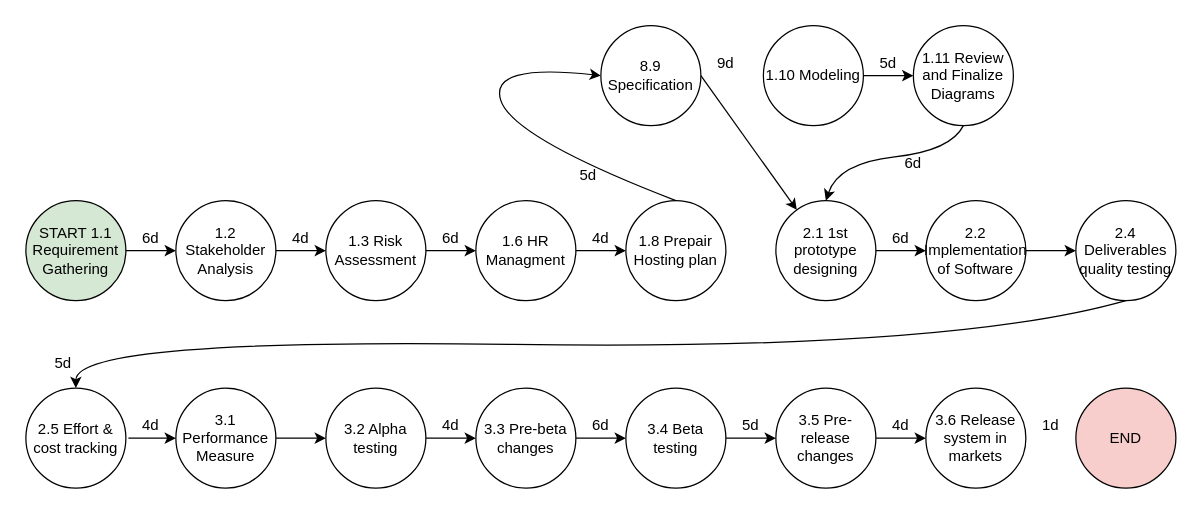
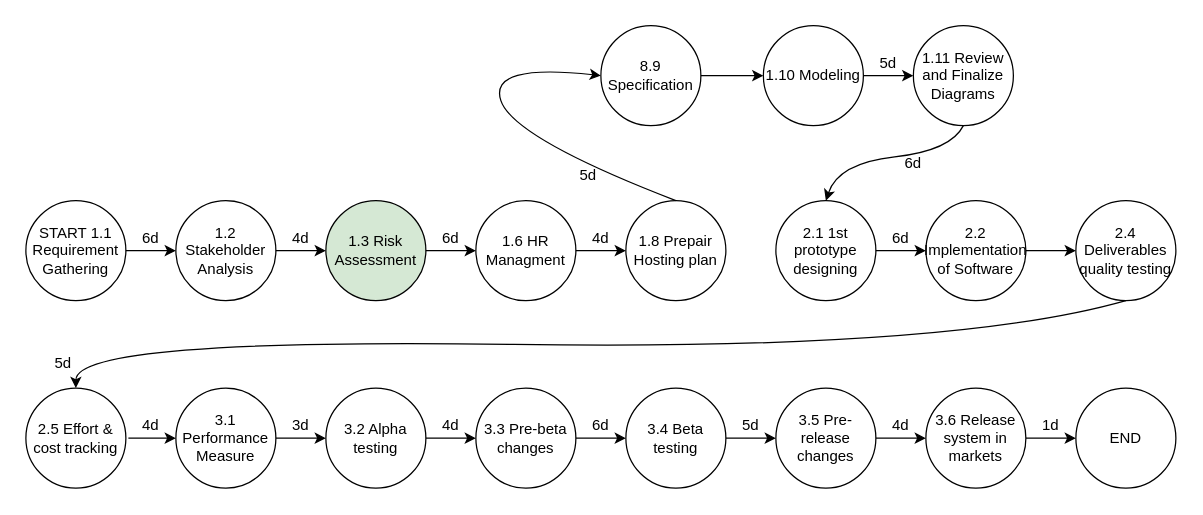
- <mxCell id="51" value="9d" style="text;html=1;strokeColor=none;fillColor=none;align=center;verticalAlign=middle;whiteSpace=wrap;rounded=0;" vertex="1" parent="1"><mxGeometry x="560" y="40" width="40" height="20" as="geometry" /></mxCell>
- <mxCell id="49" value="" style="endArrow=classic;html=1;exitX=1;exitY=0.5;exitDx=0;exitDy=0;" edge="1" parent="1" source="46" target="7"><mxGeometry width="50" height="50" relative="1" as="geometry"><mxPoint x="550" y="170" as="sourcePoint" /><mxPoint x="530" y="110" as="targetPoint" /></mxGeometry></mxCell>
+ <mxCell id="49" value="" style="endArrow=classic;html=1;exitX=1;exitY=0.5;exitDx=0;exitDy=0;entryX=0;entryY=0.5;entryDx=0;entryDy=0;" edge="1" parent="1" source="46" target="47"><mxGeometry width="50" height="50" relative="1" as="geometry"><mxPoint x="550" y="170" as="sourcePoint" /><mxPoint x="530" y="110" as="targetPoint" /></mxGeometry></mxCell>
- <mxCell id="2" value="&lt;span&gt;START 1.1 Requirement Gathering&lt;/span&gt;" style="ellipse;whiteSpace=wrap;html=1;aspect=fixed;fillColor=#d5e8d4;" parent="1" vertex="1"><mxGeometry y="160" width="80" height="80" as="geometry" x="20" /></mxCell>
+ <mxCell id="2" value="&lt;span&gt;START 1.1 Requirement Gathering&lt;/span&gt;" style="ellipse;whiteSpace=wrap;html=1;aspect=fixed;" parent="1" vertex="1"><mxGeometry y="160" width="80" height="80" as="geometry" x="20" /></mxCell>
- <mxCell id="4" value="&lt;span&gt;1.3 Risk Assessment&lt;/span&gt;" style="ellipse;whiteSpace=wrap;html=1;aspect=fixed;" parent="1" vertex="1"><mxGeometry x="260" y="160" width="80" height="80" as="geometry" /></mxCell>
+ <mxCell id="4" value="&lt;span&gt;1.3 Risk Assessment&lt;/span&gt;" style="ellipse;whiteSpace=wrap;html=1;aspect=fixed;fillColor=#d5e8d4;" parent="1" vertex="1"><mxGeometry x="260" y="160" width="80" height="80" as="geometry" /></mxCell>
+ <mxCell id="38" value="3d" style="text;html=1;strokeColor=none;fillColor=none;align=center;verticalAlign=middle;whiteSpace=wrap;rounded=0;" parent="1" vertex="1"><mxGeometry x="220" y="330" width="40" height="20" as="geometry" /></mxCell>
+ <mxCell id="45" value="" style="endArrow=classic;html=1;exitX=1;exitY=0.5;exitDx=0;exitDy=0;entryX=0;entryY=0.5;entryDx=0;entryDy=0;" parent="1" source="16" target="43" edge="1"><mxGeometry width="50" height="50" relative="1" as="geometry"><mxPoint x="590" y="360" as="sourcePoint" /><mxPoint x="630" y="360" as="targetPoint" /></mxGeometry></mxCell>
- <mxCell id="43" value="&lt;span&gt;END&lt;br&gt;&lt;/span&gt;" style="ellipse;whiteSpace=wrap;html=1;aspect=fixed;fillColor=#f8cecc;" parent="1" vertex="1"><mxGeometry x="860" y="310" width="80" height="80" as="geometry" /></mxCell>
+ <mxCell id="43" value="&lt;span&gt;END&lt;br&gt;&lt;/span&gt;" style="ellipse;whiteSpace=wrap;html=1;aspect=fixed;" parent="1" vertex="1"><mxGeometry x="860" y="310" width="80" height="80" as="geometry" /></mxCell>
